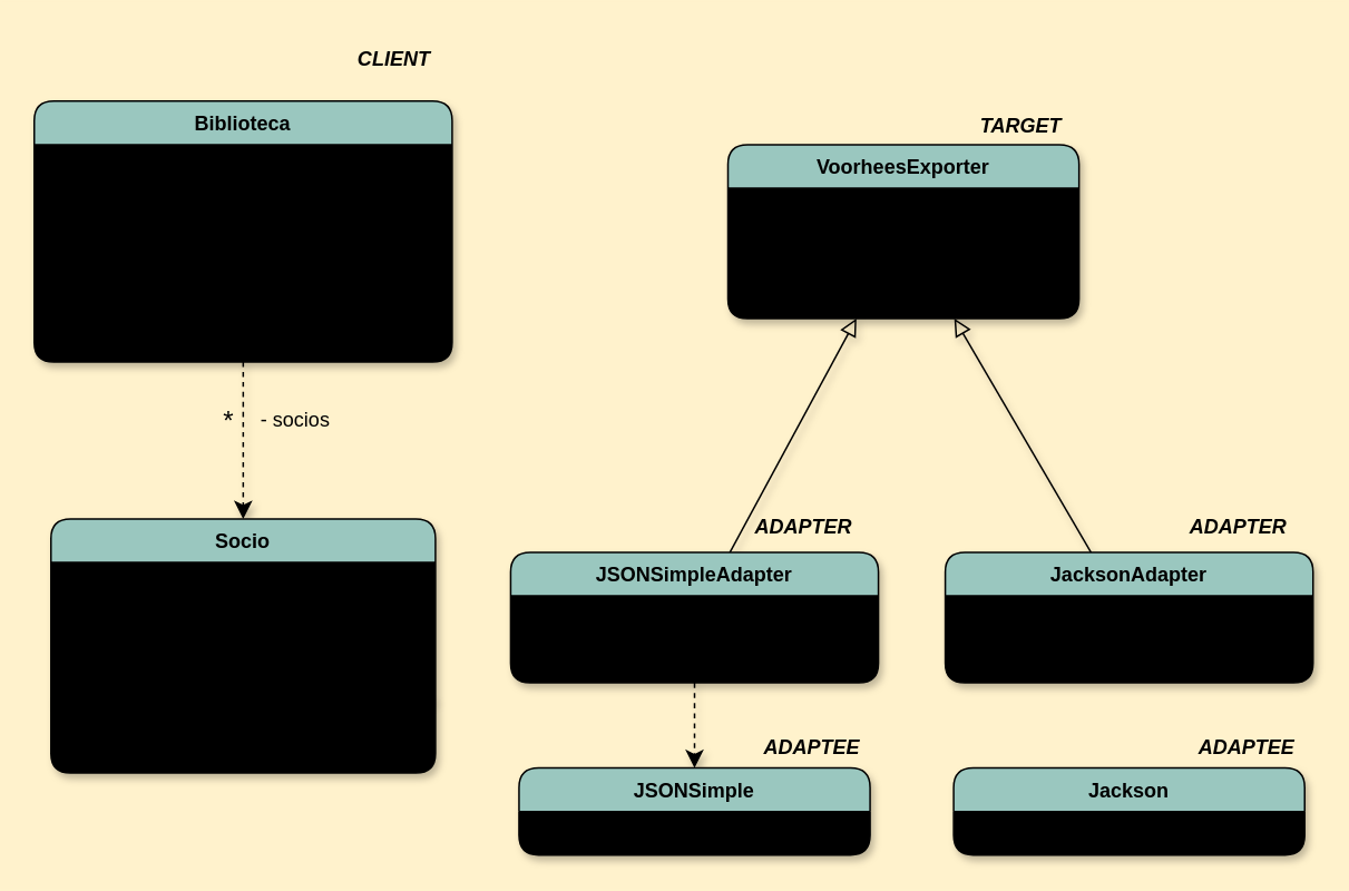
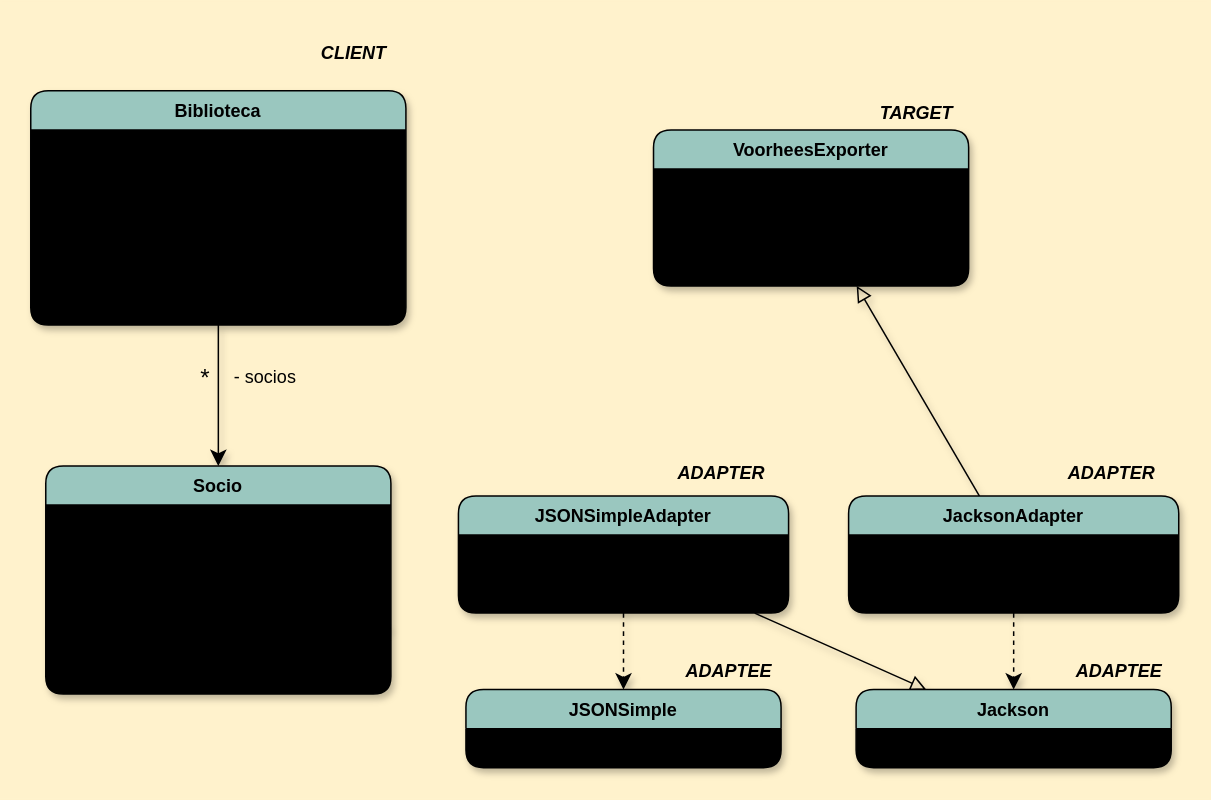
- <mxCell id="2" style="edgeStyle=none;curved=1;rounded=0;orthogonalLoop=1;jettySize=auto;html=1;fontSize=12;startSize=8;endSize=8;shadow=1;strokeColor=#000000;dashed=1;" parent="1" source="5" target="15" edge="1"><mxGeometry relative="1" as="geometry" /></mxCell>
+ <mxCell id="2" style="edgeStyle=none;curved=1;rounded=0;orthogonalLoop=1;jettySize=auto;html=1;fontSize=12;startSize=8;endSize=8;shadow=1;strokeColor=#000000;" parent="1" source="5" target="15" edge="1"><mxGeometry relative="1" as="geometry" /></mxCell>
- <mxCell id="21" style="edgeStyle=none;curved=1;rounded=0;orthogonalLoop=1;jettySize=auto;html=1;fontSize=12;startSize=8;endSize=8;shadow=1;strokeColor=#000000;align=center;verticalAlign=middle;fontFamily=Helvetica;fontColor=default;labelBackgroundColor=default;endArrow=block;fillColor=none;gradientColor=none;endFill=0;" parent="1" source="23" target="11" edge="1"><mxGeometry relative="1" as="geometry" /></mxCell>
+ <mxCell id="21" style="edgeStyle=none;curved=1;rounded=0;orthogonalLoop=1;jettySize=auto;html=1;fontSize=12;startSize=8;endSize=8;shadow=1;strokeColor=#000000;align=center;verticalAlign=middle;fontFamily=Helvetica;fontColor=default;labelBackgroundColor=default;endArrow=block;fillColor=none;gradientColor=none;endFill=0;" parent="1" source="23" target="32" edge="1"><mxGeometry relative="1" as="geometry" /></mxCell>
+ <mxCell id="27" style="edgeStyle=none;curved=1;rounded=0;orthogonalLoop=1;jettySize=auto;html=1;fontSize=12;startSize=8;endSize=8;shadow=1;strokeColor=#000000;align=center;verticalAlign=middle;fontFamily=Helvetica;fontColor=default;labelBackgroundColor=default;endArrow=classic;endFill=1;fillColor=none;gradientColor=none;dashed=1;" parent="1" source="28" target="32" edge="1"><mxGeometry relative="1" as="geometry"><Array as="points"><mxPoint x="675" y="430" /></Array></mxGeometry></mxCell>
